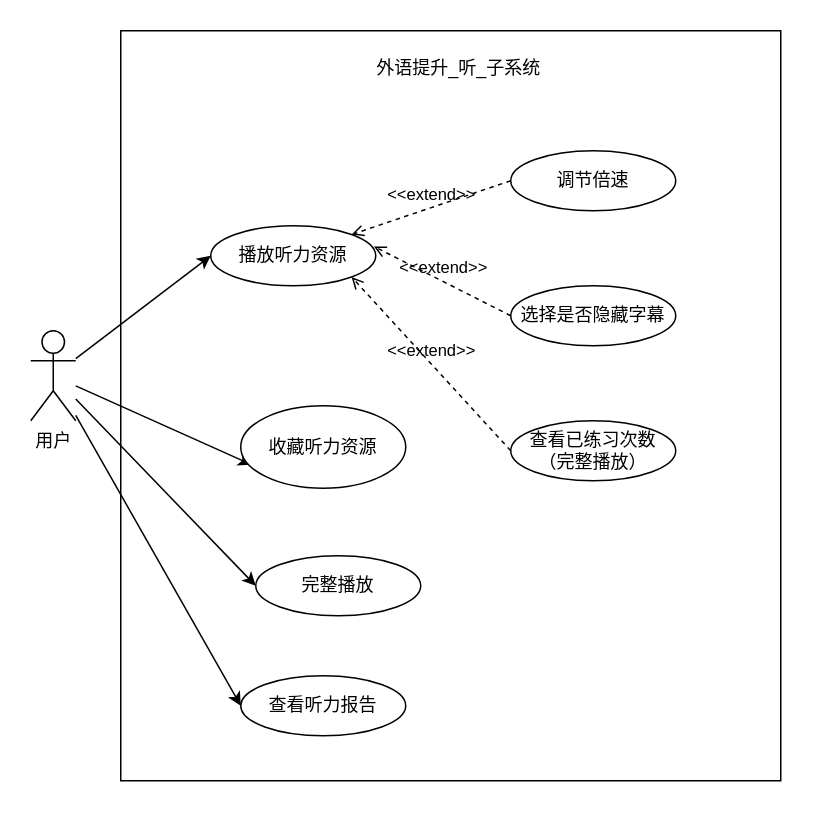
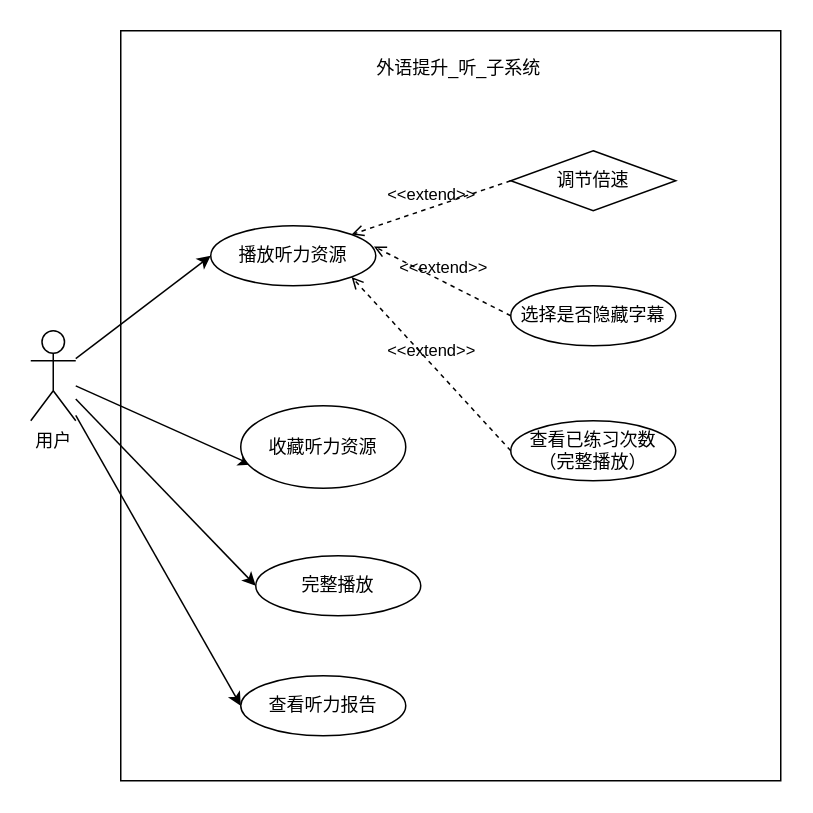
- <mxCell id="9" value="调节倍速" style="ellipse;whiteSpace=wrap;html=1;" vertex="1" parent="1"><mxGeometry x="340" y="100" width="110" height="40" as="geometry" /></mxCell>
+ <mxCell id="9" value="调节倍速" style="rhombus;whiteSpace=wrap;html=1;" vertex="1" parent="1"><mxGeometry x="340" y="100" width="110" height="40" as="geometry" /></mxCell>
